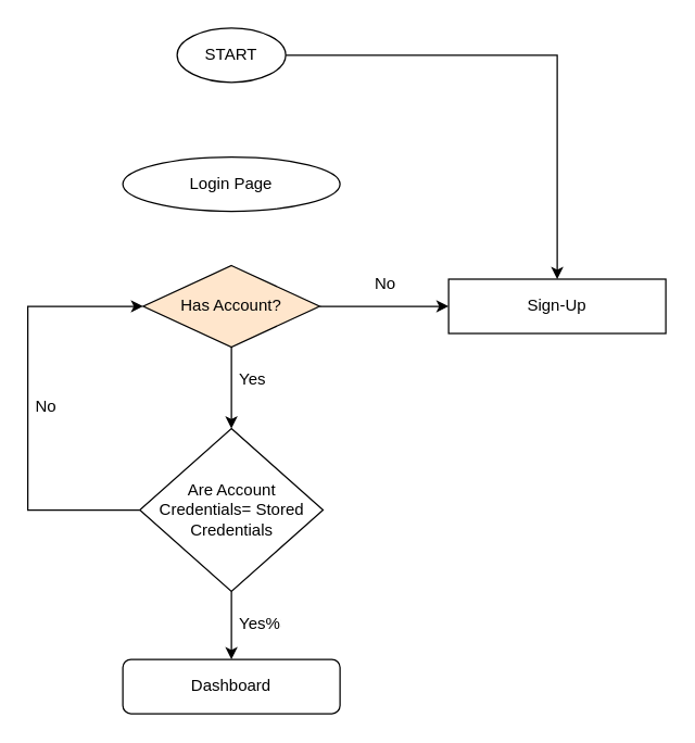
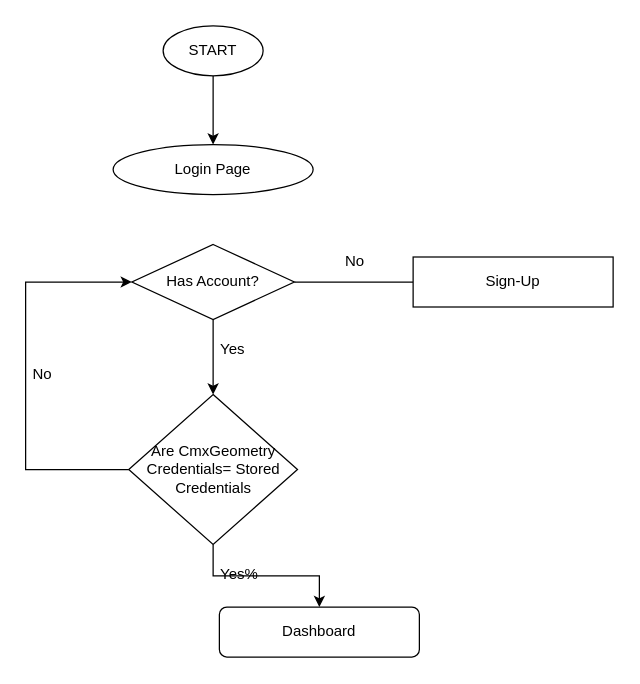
- <mxCell id="2" style="edgeStyle=orthogonalEdgeStyle;rounded=0;orthogonalLoop=1;jettySize=auto;html=1;" edge="1" parent="1" source="3" target="8"><mxGeometry relative="1" as="geometry" /></mxCell>
+ <mxCell id="2" style="edgeStyle=orthogonalEdgeStyle;rounded=0;orthogonalLoop=1;jettySize=auto;html=1;entryX=0.5;entryY=0;entryDx=0;entryDy=0;" edge="1" parent="1" source="3" target="4"><mxGeometry relative="1" as="geometry" /></mxCell>
- <mxCell id="7" value="Has Account?" style="rhombus;whiteSpace=wrap;html=1;fillColor=#ffe6cc;" vertex="1" parent="1"><mxGeometry x="105" y="195" width="130" height="60" as="geometry" /></mxCell>
+ <mxCell id="7" value="Has Account?" style="rhombus;whiteSpace=wrap;html=1;" vertex="1" parent="1"><mxGeometry x="105" y="195" width="130" height="60" as="geometry" /></mxCell>
- <mxCell id="5" style="edgeStyle=orthogonalEdgeStyle;rounded=0;orthogonalLoop=1;jettySize=auto;html=1;entryX=0;entryY=0.5;entryDx=0;entryDy=0;" edge="1" parent="1" source="7" target="8"><mxGeometry relative="1" as="geometry" /></mxCell>
+ <mxCell id="5" style="edgeStyle=orthogonalEdgeStyle;rounded=0;orthogonalLoop=1;jettySize=auto;html=1;entryX=0;entryY=0.5;entryDx=0;entryDy=0;endArrow=none;" edge="1" parent="1" source="7" target="8"><mxGeometry relative="1" as="geometry" /></mxCell>
- <mxCell id="11" value="Are Account Credentials= Stored Credentials" style="rhombus;whiteSpace=wrap;html=1;" vertex="1" parent="1"><mxGeometry x="102.5" y="315" width="135" height="120" as="geometry" /></mxCell>
+ <mxCell id="11" value="Are CmxGeometry Credentials= Stored Credentials" style="rhombus;whiteSpace=wrap;html=1;" vertex="1" parent="1"><mxGeometry x="102.5" y="315" width="135" height="120" as="geometry" /></mxCell>
- <mxCell id="12" value="Dashboard" style="rounded=1;whiteSpace=wrap;html=1;" vertex="1" parent="1"><mxGeometry x="90" y="485" width="160" height="40" as="geometry" /></mxCell>
+ <mxCell id="12" value="Dashboard" style="rounded=1;whiteSpace=wrap;html=1;" vertex="1" parent="1"><mxGeometry x="175" y="485" width="160" height="40" as="geometry" /></mxCell>
